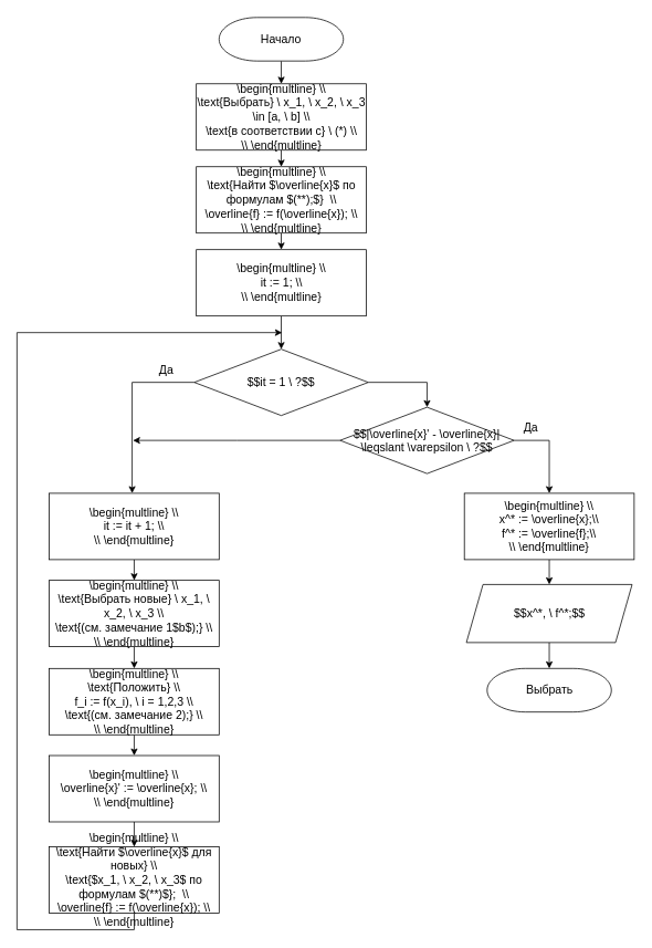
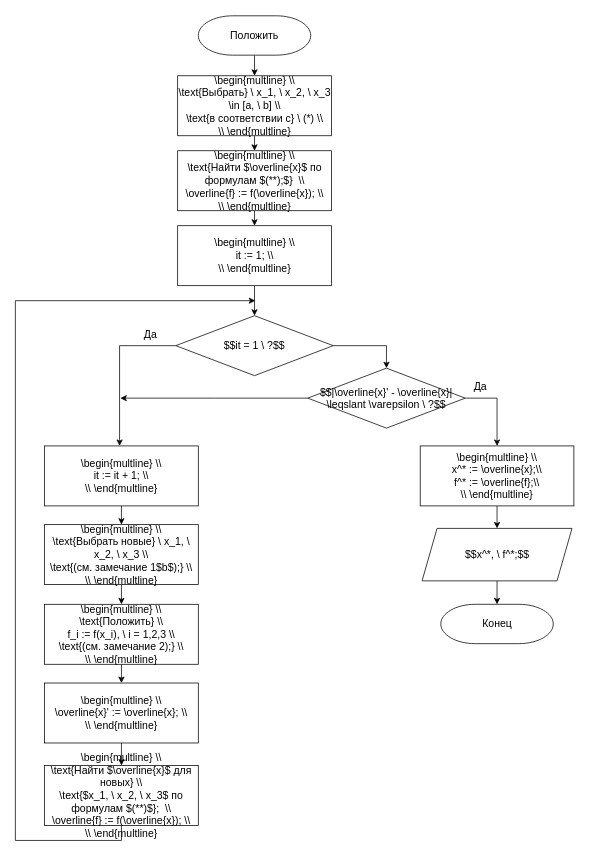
- <mxCell id="3" value="&lt;font style=&quot;font-size: 14px;&quot;&gt;Начало&lt;/font&gt;" style="strokeWidth=1;html=1;shape=mxgraph.flowchart.terminator;whiteSpace=wrap;strokeColor=default;gradientColor=none;" parent="1" vertex="1"><mxGeometry x="264" y="20" width="150" height="52.5" as="geometry" /></mxCell>
+ <mxCell id="3" value="&lt;font style=&quot;font-size: 14px;&quot;&gt;Положить&lt;/font&gt;" style="strokeWidth=1;html=1;shape=mxgraph.flowchart.terminator;whiteSpace=wrap;strokeColor=default;gradientColor=none;" parent="1" vertex="1"><mxGeometry x="264" y="20" width="150" height="52.5" as="geometry" /></mxCell>
- <mxCell id="4" value="&lt;font style=&quot;font-size: 14px;&quot;&gt;Выбрать&lt;/font&gt;" style="strokeWidth=1;html=1;shape=mxgraph.flowchart.terminator;whiteSpace=wrap;strokeColor=default;gradientColor=none;" parent="1" vertex="1"><mxGeometry x="587.5" y="805" width="150" height="52.5" as="geometry" /></mxCell>
+ <mxCell id="4" value="&lt;font style=&quot;font-size: 14px;&quot;&gt;Конец&lt;/font&gt;" style="strokeWidth=1;html=1;shape=mxgraph.flowchart.terminator;whiteSpace=wrap;strokeColor=default;gradientColor=none;" parent="1" vertex="1"><mxGeometry x="587.5" y="805" width="150" height="52.5" as="geometry" /></mxCell>
